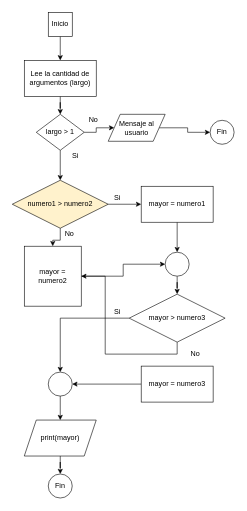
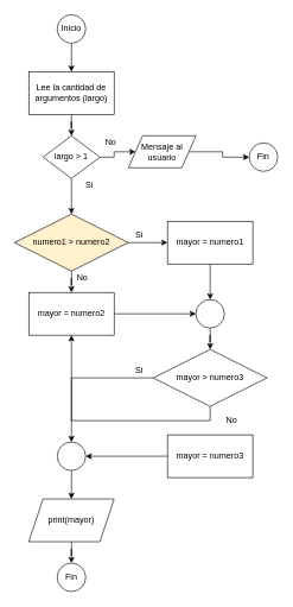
- <mxCell id="3" value="Inicio" style="whiteSpace=wrap;html=1;aspect=fixed;rounded=0;" vertex="1" parent="1"><mxGeometry x="80" y="20" width="40" height="40" as="geometry" /></mxCell>
+ <mxCell id="3" value="Inicio" style="ellipse;whiteSpace=wrap;html=1;aspect=fixed;" vertex="1" parent="1"><mxGeometry x="80" y="20" width="40" height="40" as="geometry" /></mxCell>
- <mxCell id="22" value="mayor = numero2" style="rounded=0;whiteSpace=wrap;html=1;" vertex="1" parent="1"><mxGeometry x="40" y="410" width="95" height="100" as="geometry" /></mxCell>
+ <mxCell id="22" value="mayor = numero2" style="rounded=0;whiteSpace=wrap;html=1;" vertex="1" parent="1"><mxGeometry x="40" y="410" width="120" height="60" as="geometry" /></mxCell>
